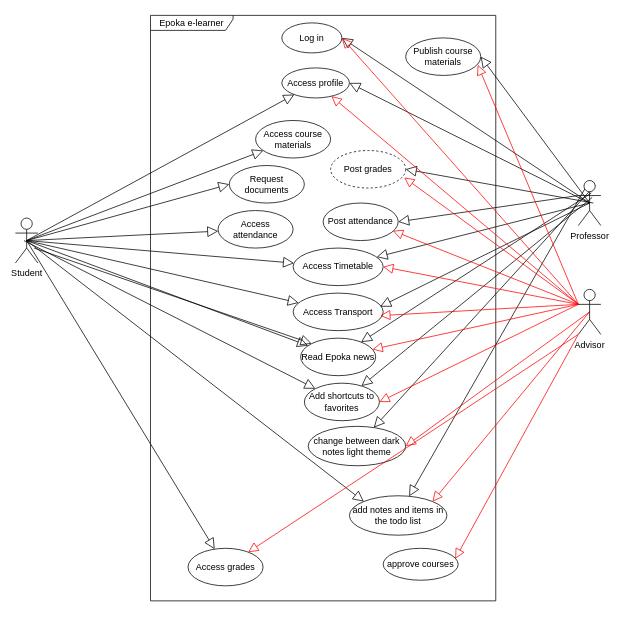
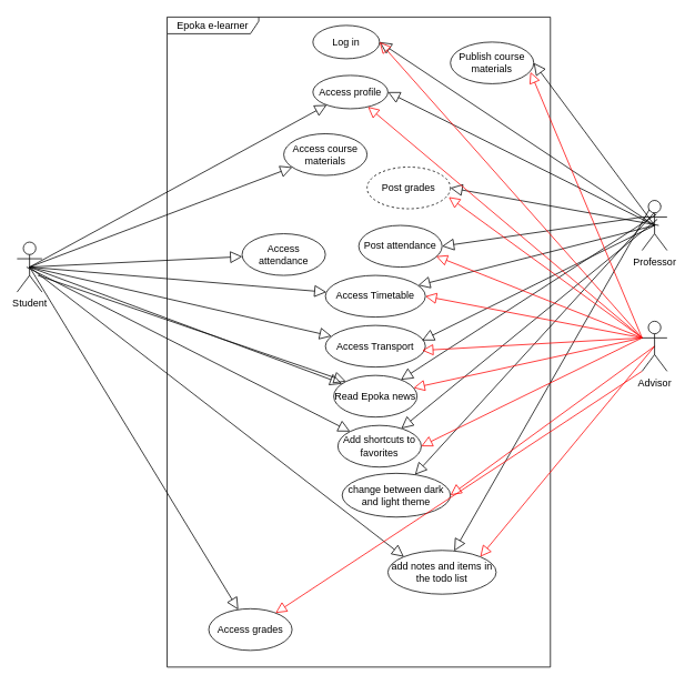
- <mxCell id="21" value="Request documents" style="ellipse;whiteSpace=wrap;html=1;" parent="1" vertex="1"><mxGeometry x="305" y="220" width="100" height="50" as="geometry" /></mxCell>
- <mxCell id="22" value="" style="edgeStyle=none;html=1;endArrow=block;endFill=0;endSize=12;verticalAlign=bottom;entryX=0;entryY=0.5;entryDx=0;entryDy=0;exitX=0.5;exitY=0.5;exitDx=0;exitDy=0;exitPerimeter=0;" parent="1" source="3" target="21" edge="1"><mxGeometry width="160" relative="1" as="geometry"><mxPoint x="130" y="230" as="sourcePoint" /><mxPoint x="330.002" y="409.998" as="targetPoint" /></mxGeometry></mxCell>
- <mxCell id="54" style="edgeStyle=none;rounded=0;orthogonalLoop=1;jettySize=auto;html=1;exitX=0;exitY=1;exitDx=0;exitDy=0;exitPerimeter=0;entryX=0.961;entryY=0.329;entryDx=0;entryDy=0;entryPerimeter=0;endArrow=block;endFill=0;endSize=11;strokeColor=#FF0000;strokeWidth=1;" edge="1" parent="1" source="55" target="56"><mxGeometry relative="1" as="geometry" /></mxCell>
- <mxCell id="34" value="change between dark notes light theme" style="ellipse;whiteSpace=wrap;html=1;" parent="1" vertex="1"><mxGeometry x="410.1" y="567.5" width="129.9" height="52.5" as="geometry" /></mxCell>
+ <mxCell id="34" value="change between dark and light theme" style="ellipse;whiteSpace=wrap;html=1;" parent="1" vertex="1"><mxGeometry x="410.1" y="567.5" width="129.9" height="52.5" as="geometry" /></mxCell>
- <mxCell id="56" value="approve courses" style="ellipse;whiteSpace=wrap;html=1;" vertex="1" parent="1"><mxGeometry x="510" y="730" width="99.9" height="42.5" as="geometry" /></mxCell>
